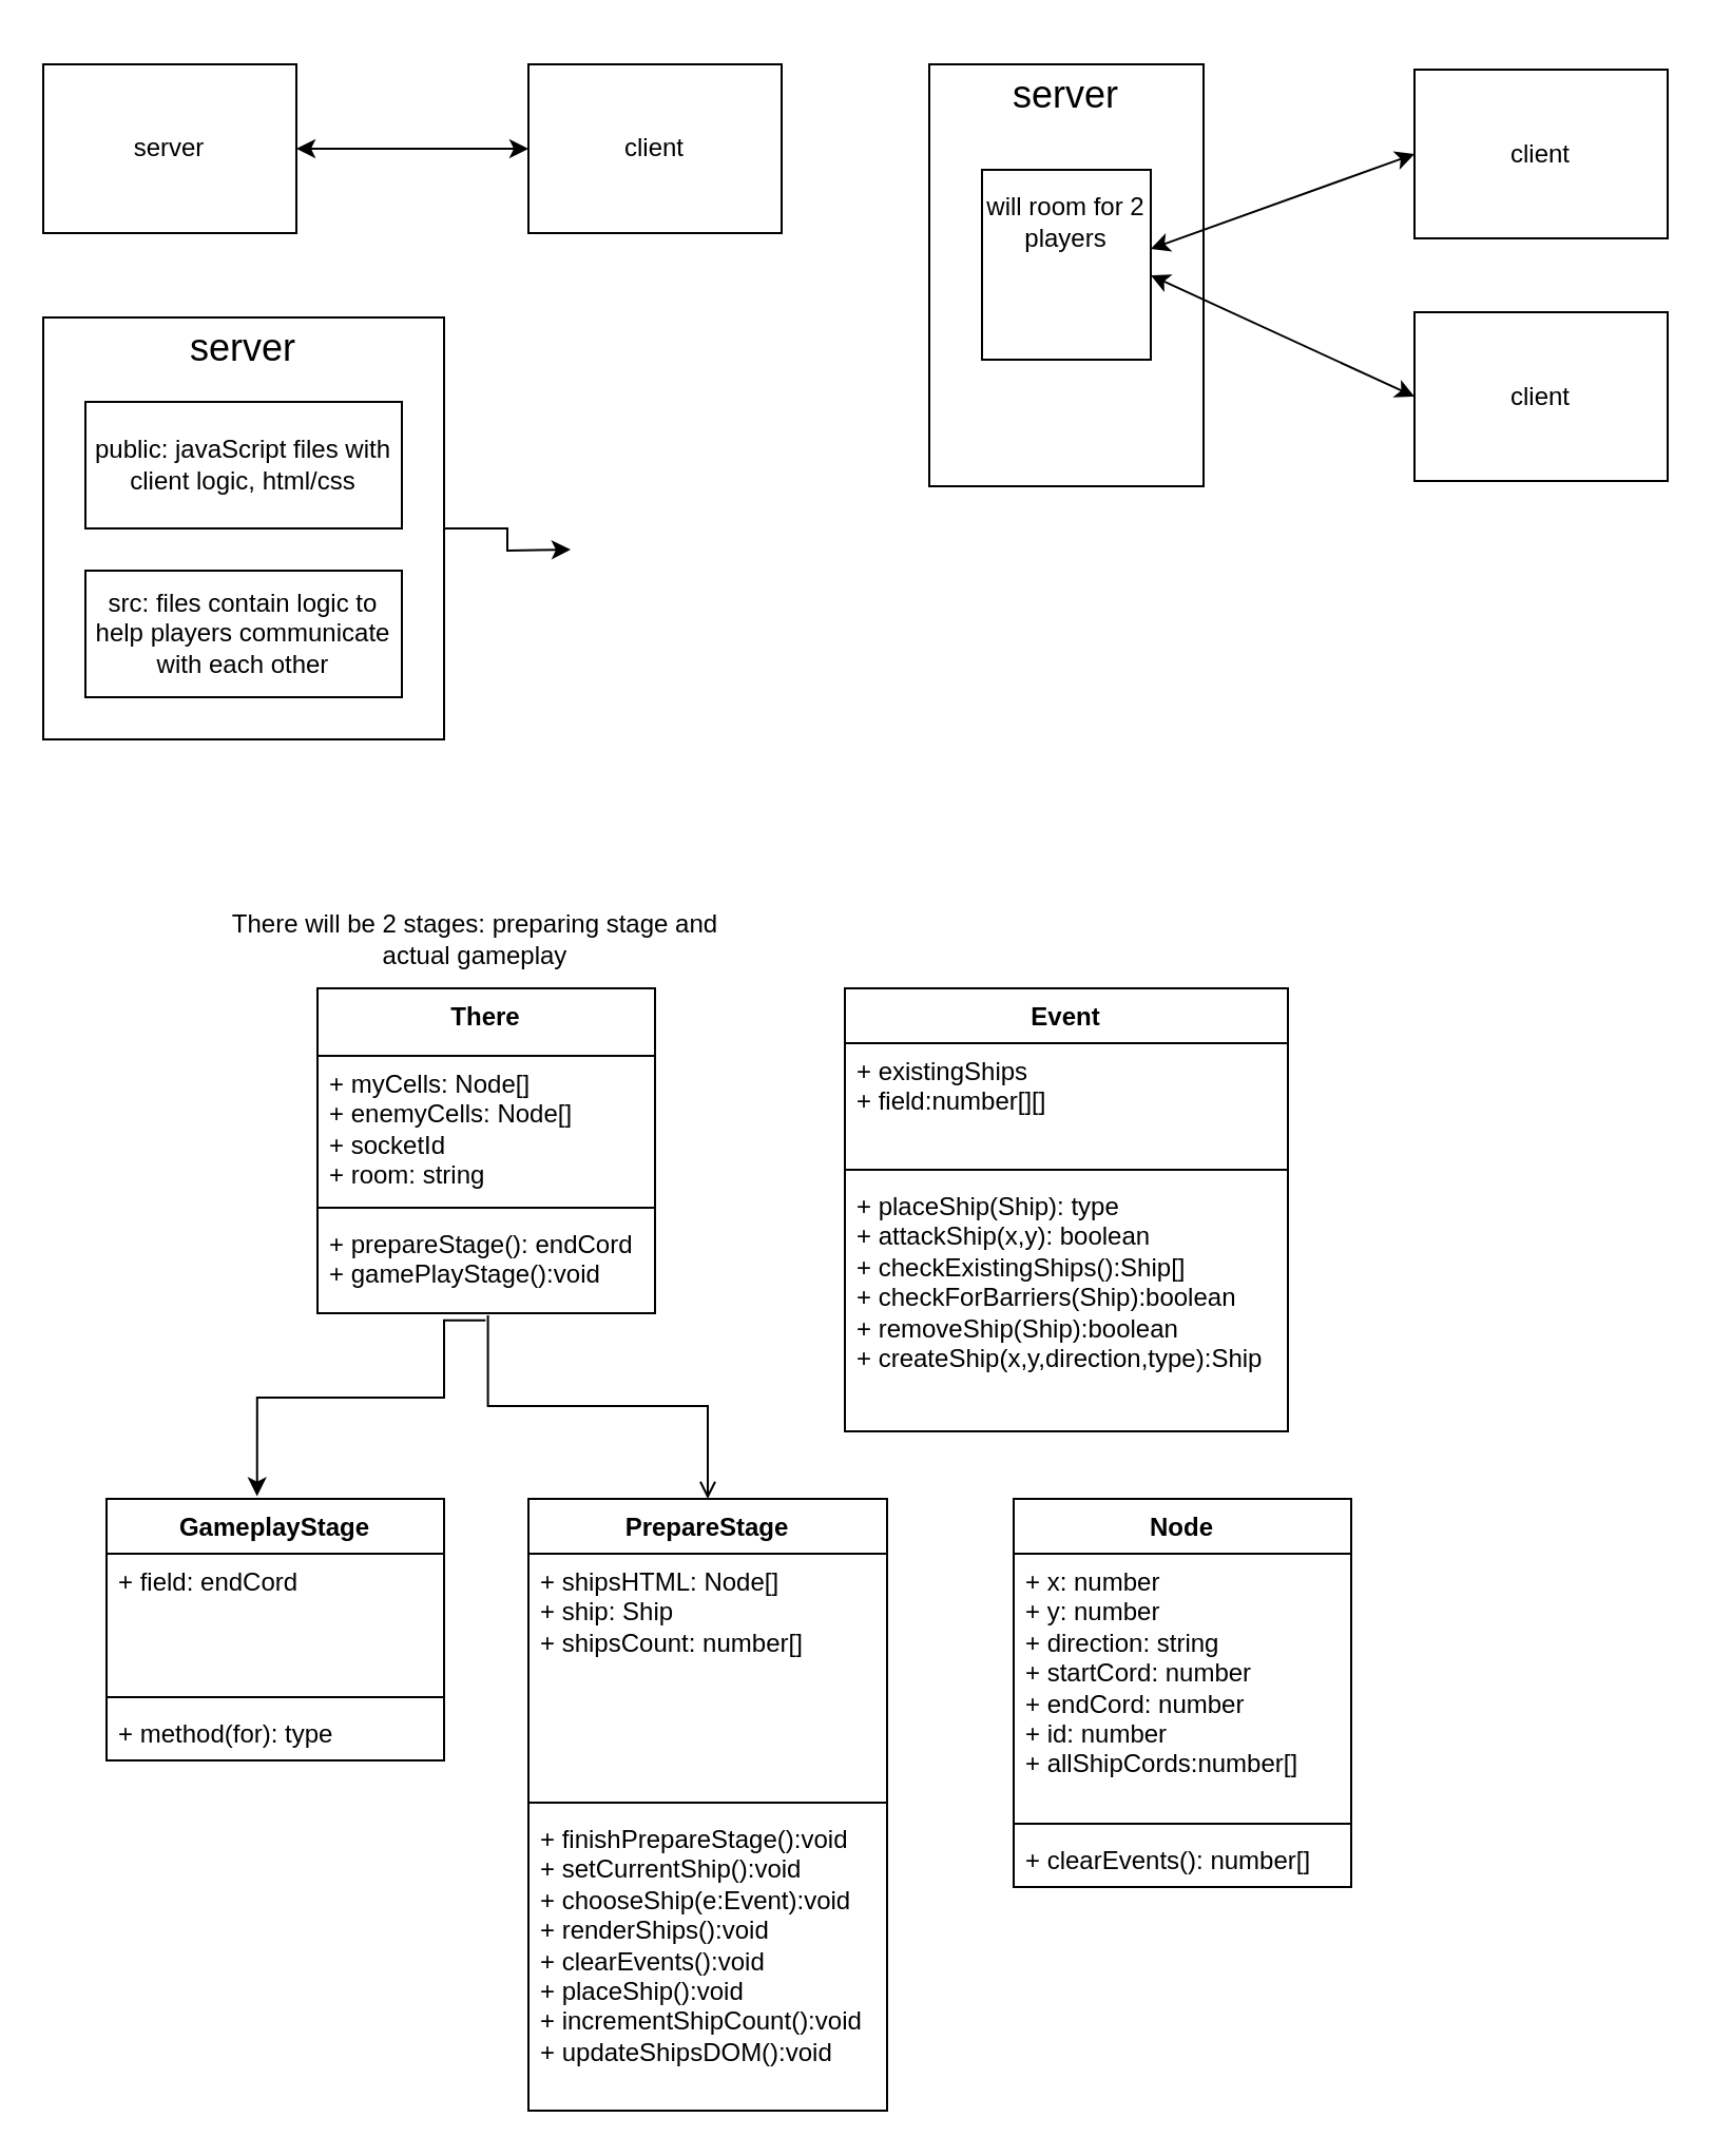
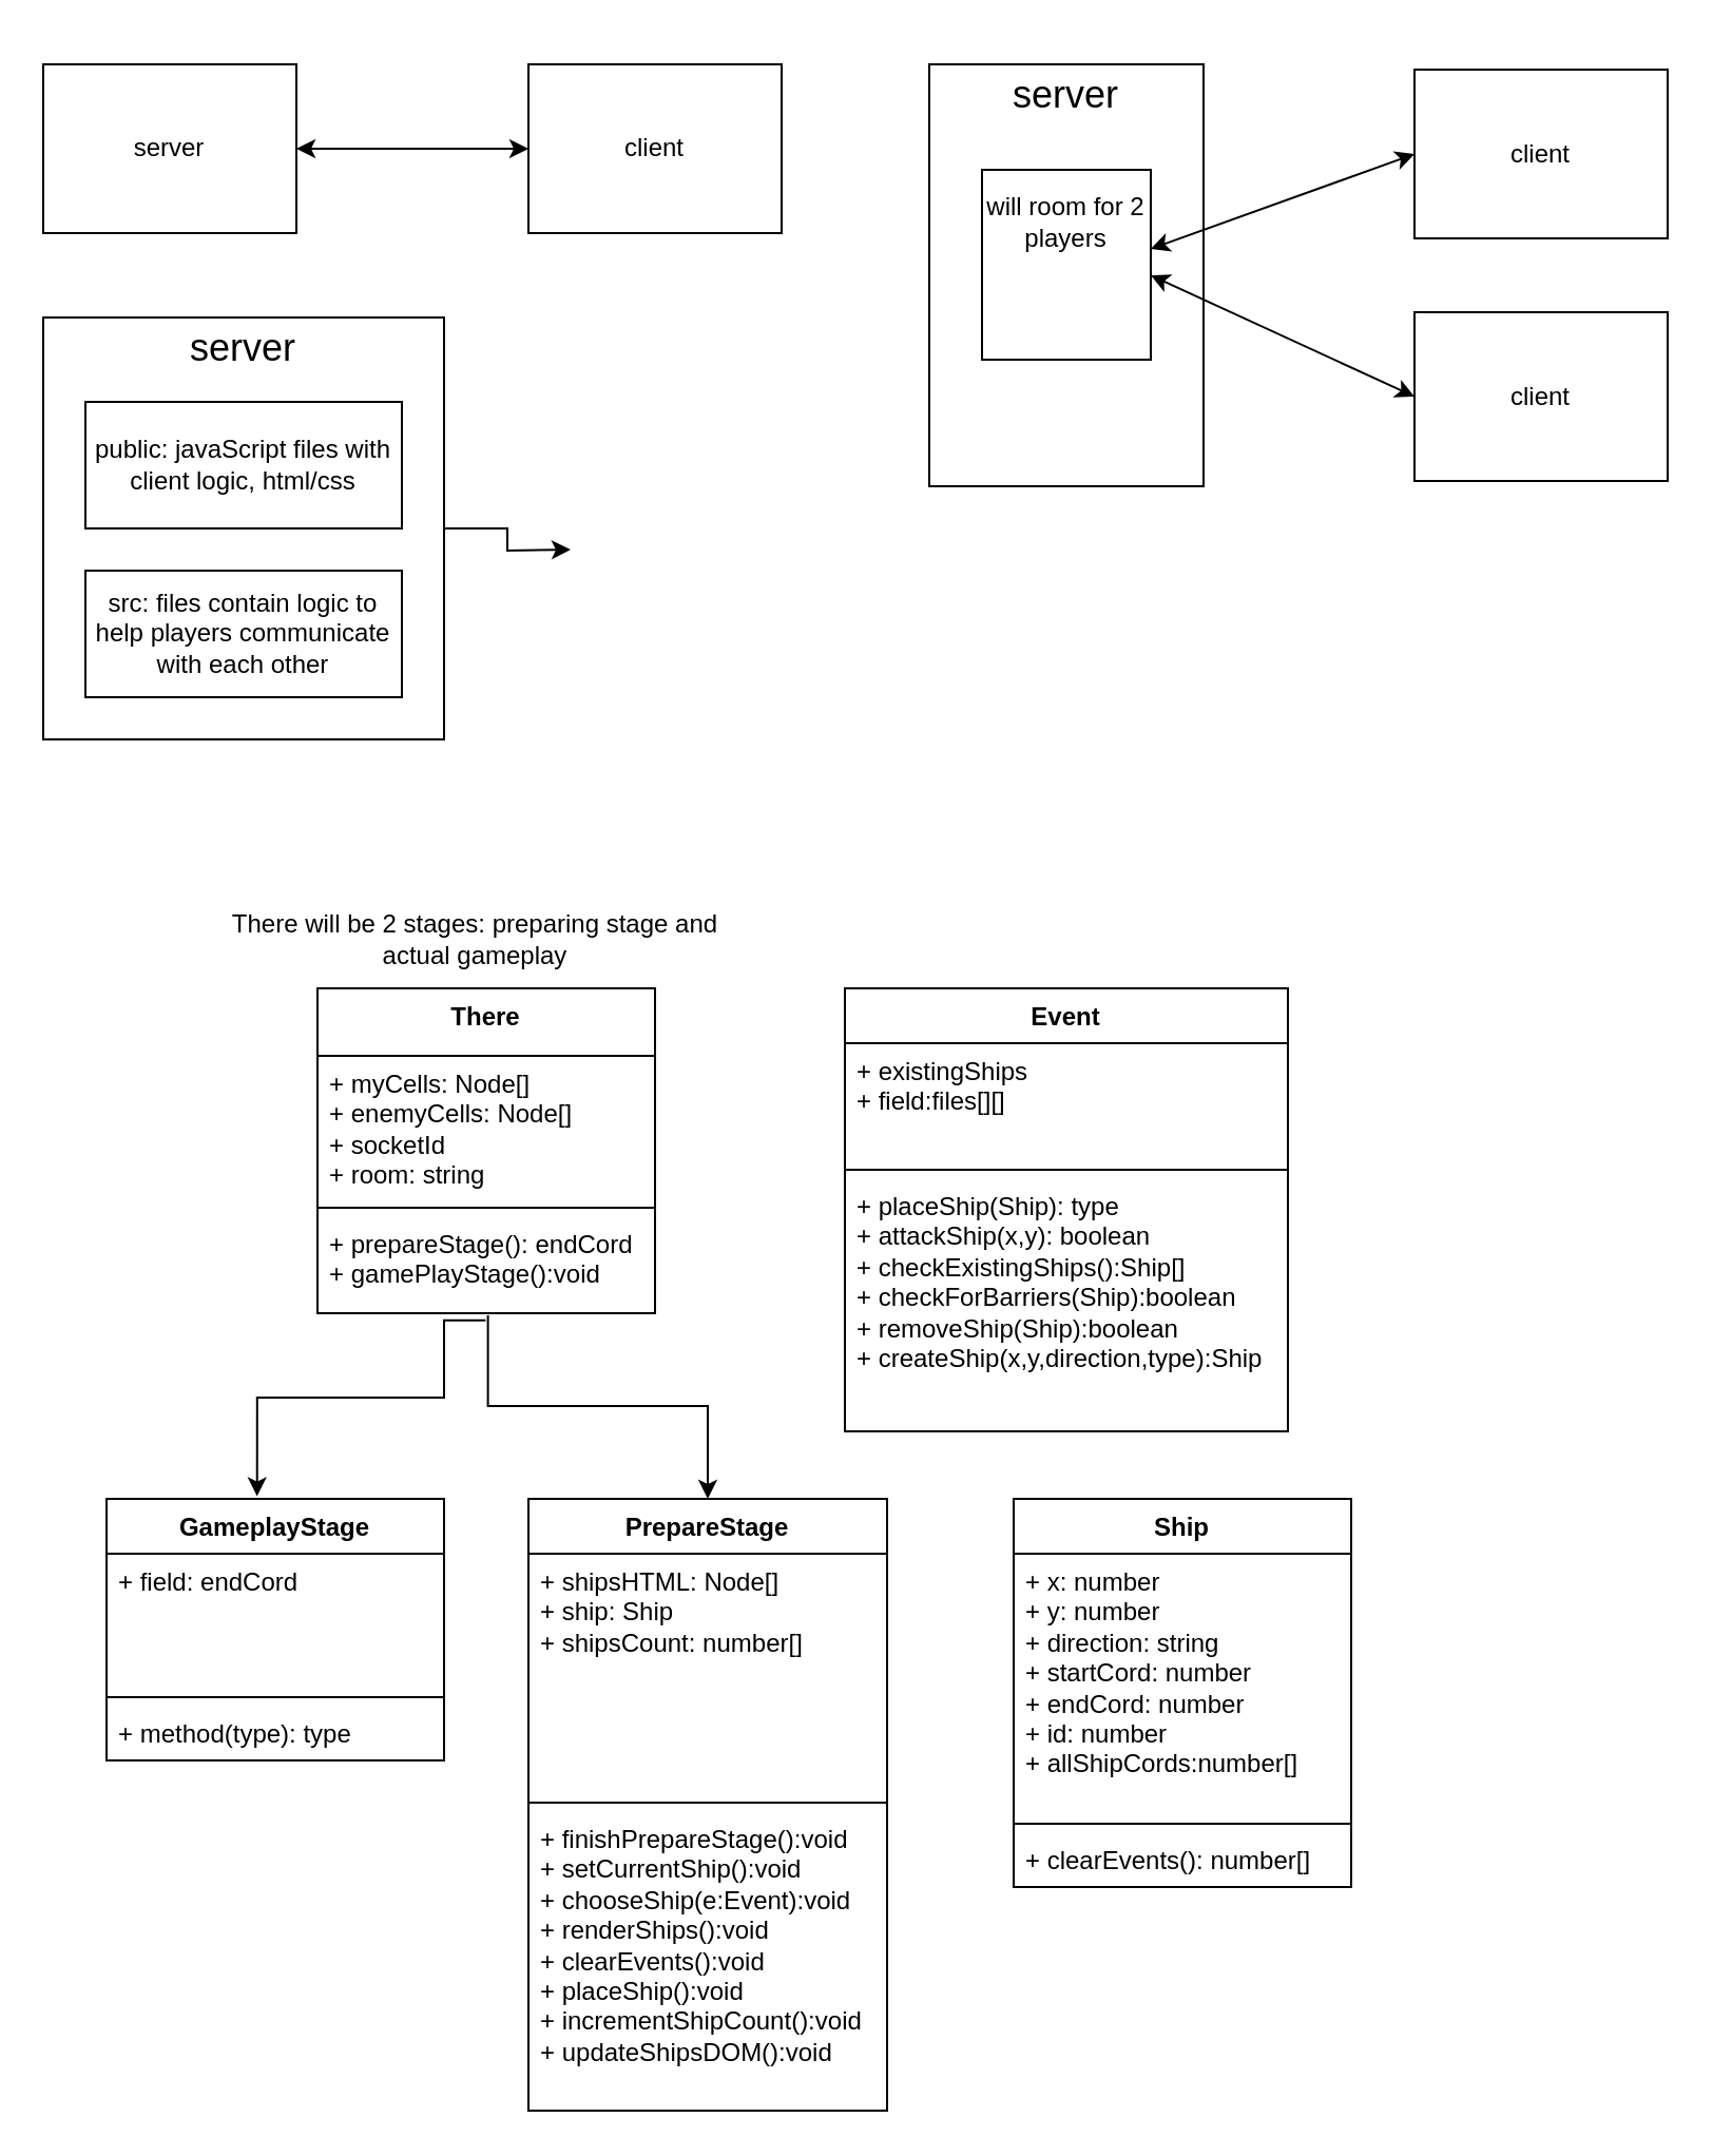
- <mxCell id="25" value="+ existingShips&lt;br&gt;+ field:number[][]" style="text;strokeColor=none;fillColor=none;align=left;verticalAlign=top;spacingLeft=4;spacingRight=4;overflow=hidden;rotatable=0;points=[[0,0.5],[1,0.5]];portConstraint=eastwest;whiteSpace=wrap;html=1;" vertex="1" parent="24"><mxGeometry y="26" width="210" height="56" as="geometry" /></mxCell>
+ <mxCell id="25" value="+ existingShips&lt;br&gt;+ field:files[][]" style="text;strokeColor=none;fillColor=none;align=left;verticalAlign=top;spacingLeft=4;spacingRight=4;overflow=hidden;rotatable=0;points=[[0,0.5],[1,0.5]];portConstraint=eastwest;whiteSpace=wrap;html=1;" vertex="1" parent="24"><mxGeometry y="26" width="210" height="56" as="geometry" /></mxCell>
- <mxCell id="19" style="edgeStyle=orthogonalEdgeStyle;rounded=0;orthogonalLoop=1;jettySize=auto;html=1;exitX=0.505;exitY=1.022;exitDx=0;exitDy=0;exitPerimeter=0;endArrow=open;" edge="1" parent="1" source="23" target="32"><mxGeometry relative="1" as="geometry"><mxPoint x="230" y="480" as="sourcePoint" /></mxGeometry></mxCell>
+ <mxCell id="19" style="edgeStyle=orthogonalEdgeStyle;rounded=0;orthogonalLoop=1;jettySize=auto;html=1;exitX=0.505;exitY=1.022;exitDx=0;exitDy=0;exitPerimeter=0;" edge="1" parent="1" source="23" target="32"><mxGeometry relative="1" as="geometry"><mxPoint x="230" y="480" as="sourcePoint" /></mxGeometry></mxCell>
- <mxCell id="28" value="Node" style="swimlane;fontStyle=1;align=center;verticalAlign=top;childLayout=stackLayout;horizontal=1;startSize=26;horizontalStack=0;resizeParent=1;resizeParentMax=0;resizeLast=0;collapsible=1;marginBottom=0;whiteSpace=wrap;html=1;" vertex="1" parent="1"><mxGeometry x="480" y="710" width="160" height="184" as="geometry" /></mxCell>
+ <mxCell id="28" value="Ship" style="swimlane;fontStyle=1;align=center;verticalAlign=top;childLayout=stackLayout;horizontal=1;startSize=26;horizontalStack=0;resizeParent=1;resizeParentMax=0;resizeLast=0;collapsible=1;marginBottom=0;whiteSpace=wrap;html=1;" vertex="1" parent="1"><mxGeometry x="480" y="710" width="160" height="184" as="geometry" /></mxCell>
- <mxCell id="39" value="+ method(for): type" style="text;strokeColor=none;fillColor=none;align=left;verticalAlign=top;spacingLeft=4;spacingRight=4;overflow=hidden;rotatable=0;points=[[0,0.5],[1,0.5]];portConstraint=eastwest;whiteSpace=wrap;html=1;" vertex="1" parent="36"><mxGeometry y="98" width="160" height="26" as="geometry" /></mxCell>
+ <mxCell id="39" value="+ method(type): type" style="text;strokeColor=none;fillColor=none;align=left;verticalAlign=top;spacingLeft=4;spacingRight=4;overflow=hidden;rotatable=0;points=[[0,0.5],[1,0.5]];portConstraint=eastwest;whiteSpace=wrap;html=1;" vertex="1" parent="36"><mxGeometry y="98" width="160" height="26" as="geometry" /></mxCell>
